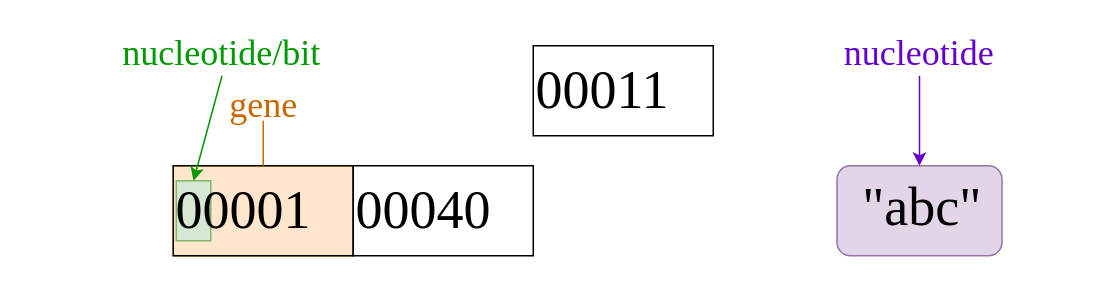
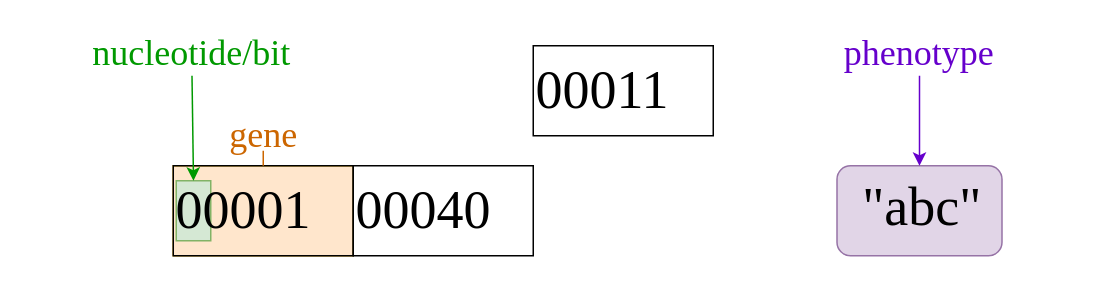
- <mxCell id="7" value="&lt;font style=&quot;font-size: 24px;&quot; face=&quot;Verdana&quot; color=&quot;#009900&quot;&gt;nucleotide/bit&lt;br&gt;&lt;/font&gt;" style="text;html=1;strokeColor=none;fillColor=none;align=center;verticalAlign=middle;whiteSpace=wrap;rounded=0;" vertex="1" parent="1"><mxGeometry x="40" y="20" width="215" height="30" as="geometry" /></mxCell>
+ <mxCell id="7" value="&lt;font style=&quot;font-size: 24px;&quot; face=&quot;Verdana&quot; color=&quot;#009900&quot;&gt;nucleotide/bit&lt;br&gt;&lt;/font&gt;" style="text;html=1;strokeColor=none;fillColor=none;align=center;verticalAlign=middle;whiteSpace=wrap;rounded=0;" vertex="1" parent="1"><mxGeometry x="20" y="20" width="215" height="30" as="geometry" /></mxCell>
- <mxCell id="11" value="&lt;font style=&quot;font-size: 24px;&quot; face=&quot;Verdana&quot; color=&quot;#6600cc&quot;&gt;nucleotide&lt;/font&gt;" style="text;html=1;strokeColor=none;fillColor=none;align=center;verticalAlign=middle;whiteSpace=wrap;rounded=0;" vertex="1" parent="1"><mxGeometry x="505" y="20" width="215" height="30" as="geometry" /></mxCell>
+ <mxCell id="11" value="&lt;font style=&quot;font-size: 24px;&quot; face=&quot;Verdana&quot; color=&quot;#6600cc&quot;&gt;phenotype&lt;/font&gt;" style="text;html=1;strokeColor=none;fillColor=none;align=center;verticalAlign=middle;whiteSpace=wrap;rounded=0;" vertex="1" parent="1"><mxGeometry x="505" y="20" width="215" height="30" as="geometry" /></mxCell>
- <mxCell id="8" value="&lt;font style=&quot;font-size: 24px;&quot; face=&quot;Verdana&quot; color=&quot;#cc6600&quot;&gt;gene&lt;/font&gt;" style="text;html=1;strokeColor=none;fillColor=none;align=center;verticalAlign=middle;whiteSpace=wrap;rounded=0;" vertex="1" parent="1"><mxGeometry x="137.5" y="60" width="75" height="20" as="geometry" /></mxCell>
+ <mxCell id="8" value="&lt;font style=&quot;font-size: 24px;&quot; face=&quot;Verdana&quot; color=&quot;#cc6600&quot;&gt;gene&lt;/font&gt;" style="text;html=1;strokeColor=none;fillColor=none;align=center;verticalAlign=middle;whiteSpace=wrap;rounded=0;" vertex="1" parent="1"><mxGeometry x="137.5" y="80" width="75" height="20" as="geometry" /></mxCell>
